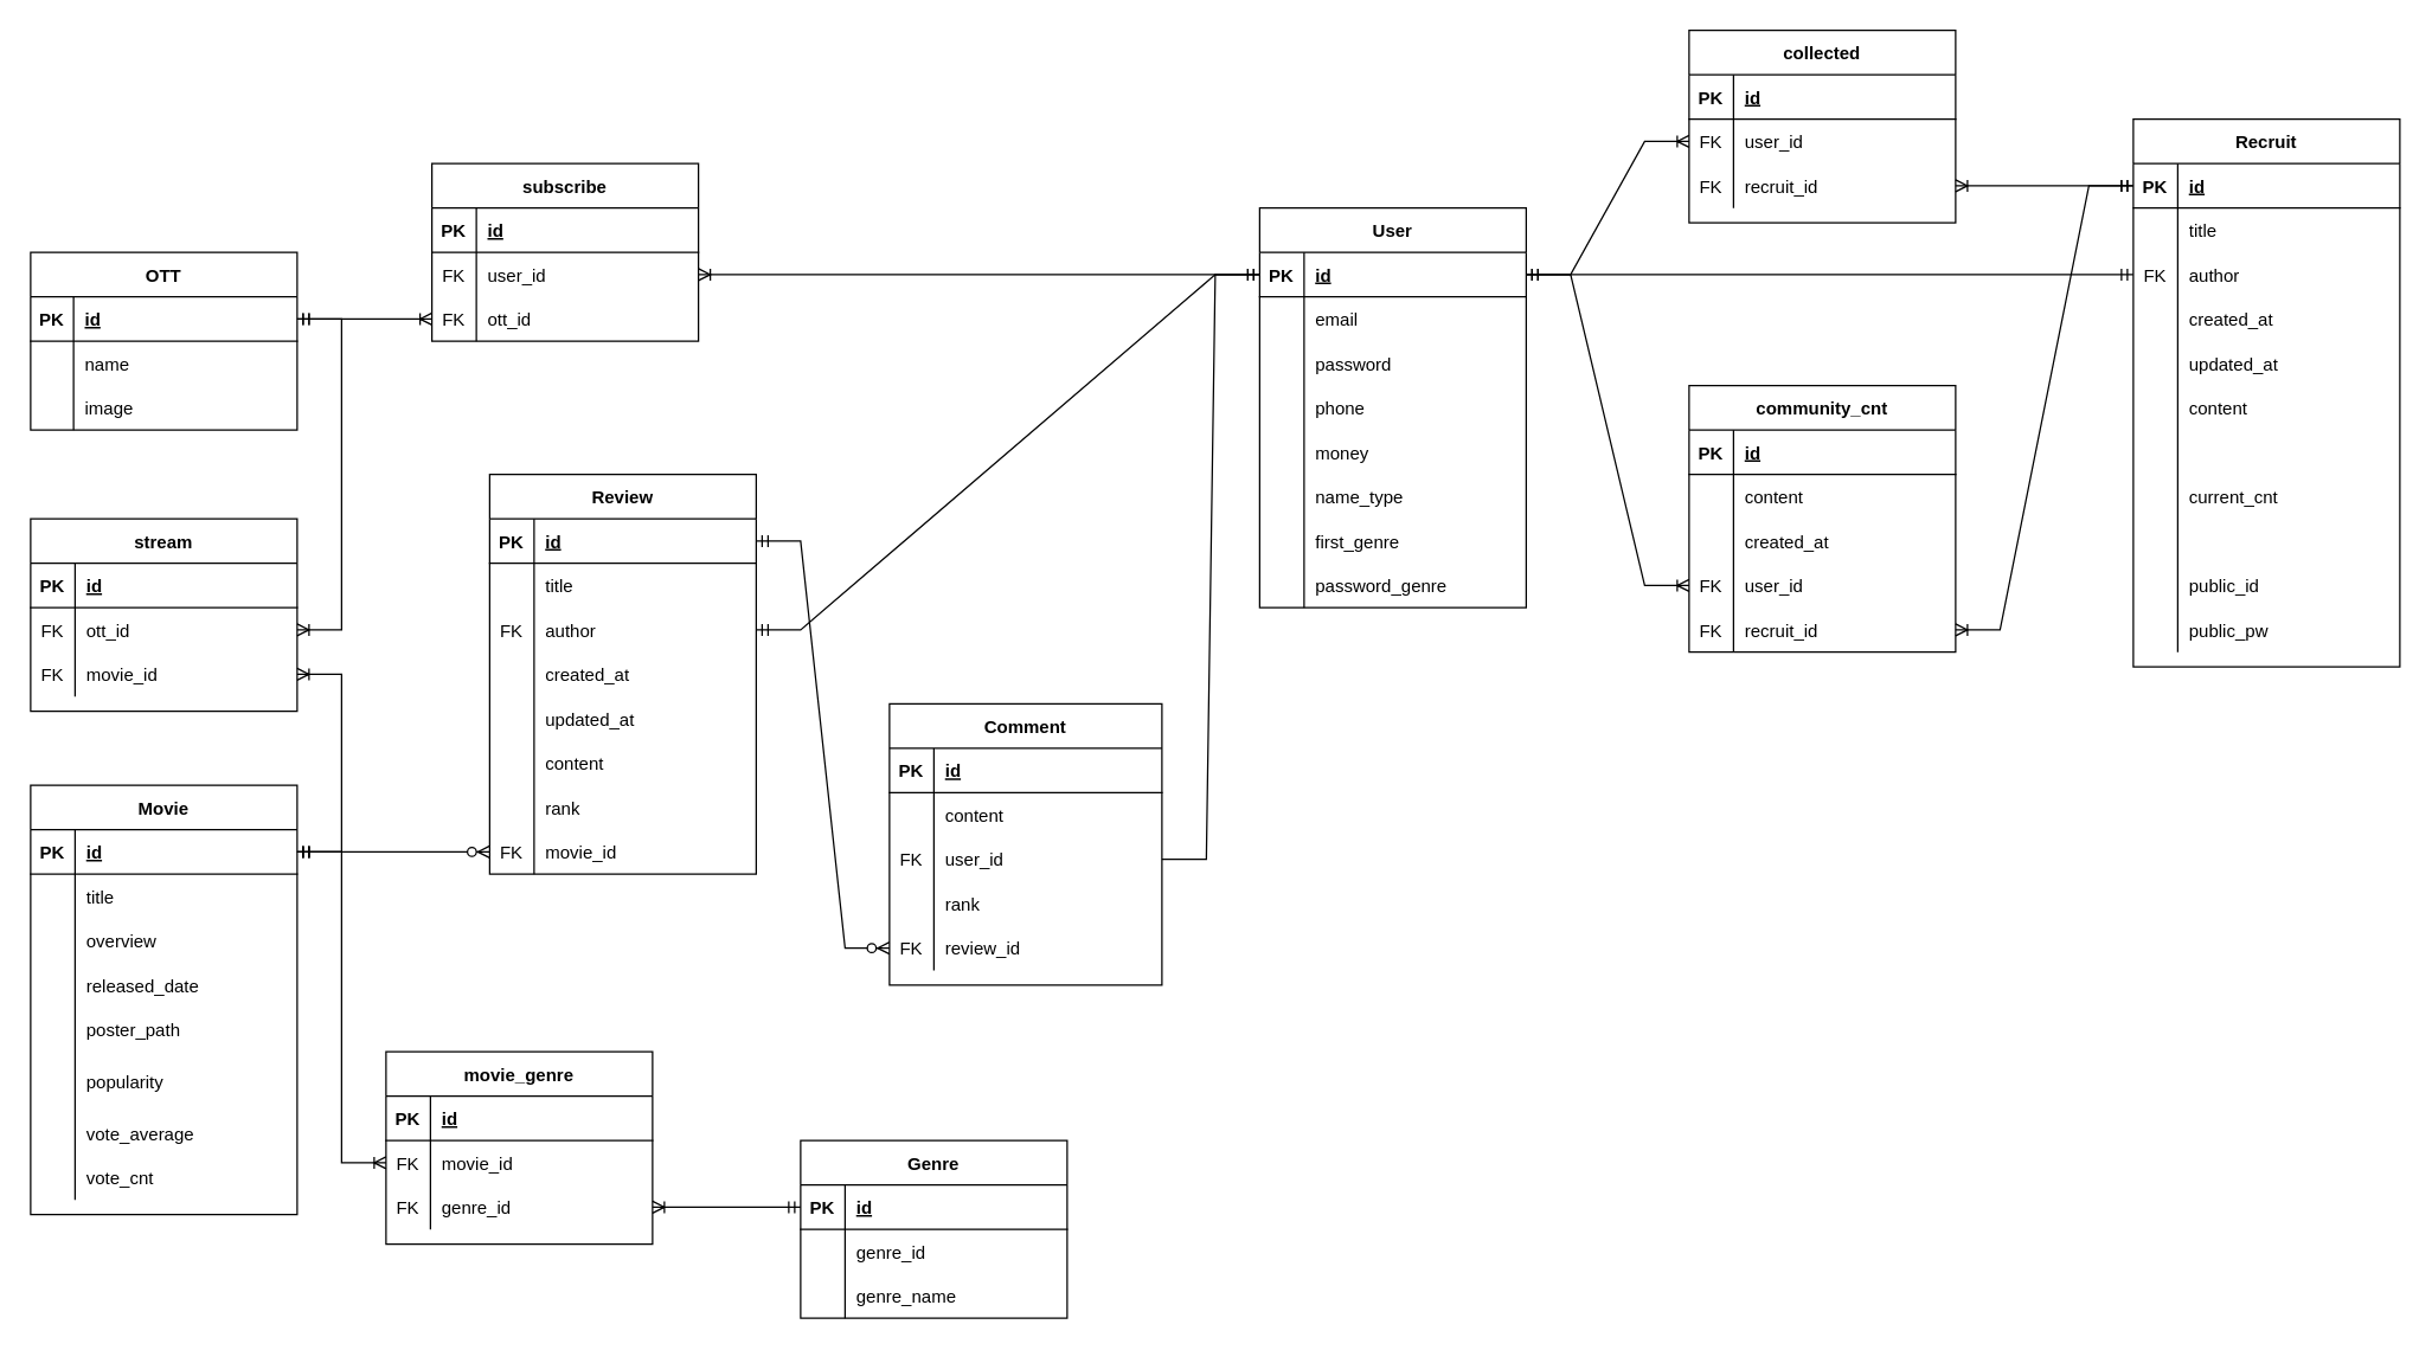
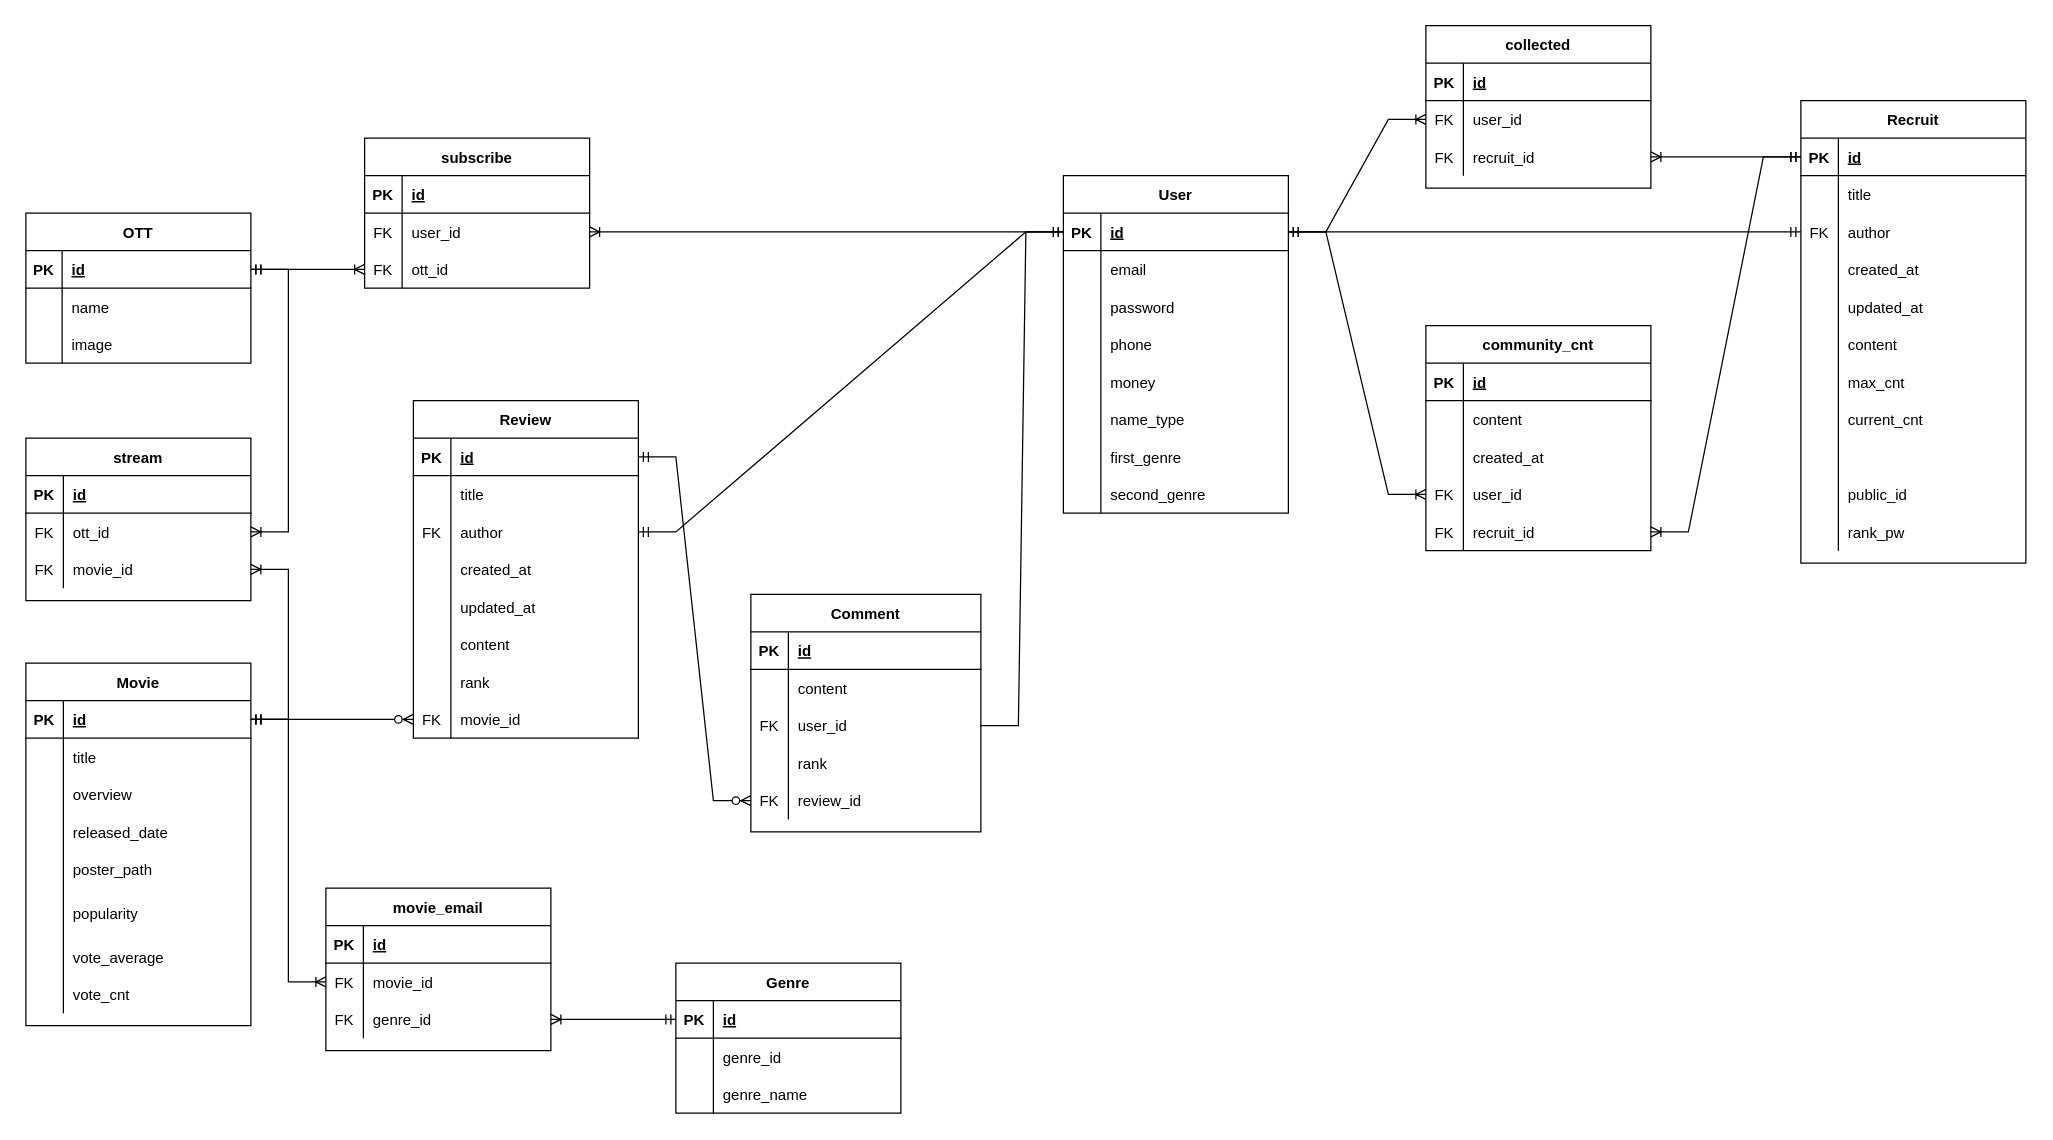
+ <mxCell id="94" value="max_cnt" style="shape=partialRectangle;connectable=0;fillColor=none;top=0;left=0;bottom=0;right=0;align=left;spacingLeft=6;overflow=hidden;" parent="92" vertex="1"><mxGeometry x="30" width="150" height="30" as="geometry"><mxRectangle width="150" height="30" as="alternateBounds" /></mxGeometry></mxCell>
- <mxCell id="26" value="password_genre" style="shape=partialRectangle;connectable=0;fillColor=none;top=0;left=0;bottom=0;right=0;align=left;spacingLeft=6;overflow=hidden;" parent="24" vertex="1"><mxGeometry x="30" width="150" height="30" as="geometry"><mxRectangle width="150" height="30" as="alternateBounds" /></mxGeometry></mxCell>
+ <mxCell id="26" value="second_genre" style="shape=partialRectangle;connectable=0;fillColor=none;top=0;left=0;bottom=0;right=0;align=left;spacingLeft=6;overflow=hidden;" parent="24" vertex="1"><mxGeometry x="30" width="150" height="30" as="geometry"><mxRectangle width="150" height="30" as="alternateBounds" /></mxGeometry></mxCell>
- <mxCell id="105" value="public_pw" style="shape=partialRectangle;connectable=0;fillColor=none;top=0;left=0;bottom=0;right=0;align=left;spacingLeft=6;overflow=hidden;" parent="103" vertex="1"><mxGeometry x="30" width="150" height="30" as="geometry"><mxRectangle width="150" height="30" as="alternateBounds" /></mxGeometry></mxCell>
+ <mxCell id="105" value="rank_pw" style="shape=partialRectangle;connectable=0;fillColor=none;top=0;left=0;bottom=0;right=0;align=left;spacingLeft=6;overflow=hidden;" parent="103" vertex="1"><mxGeometry x="30" width="150" height="30" as="geometry"><mxRectangle width="150" height="30" as="alternateBounds" /></mxGeometry></mxCell>
- <mxCell id="168" value="movie_genre" style="shape=table;startSize=30;container=1;collapsible=1;childLayout=tableLayout;fixedRows=1;rowLines=0;fontStyle=1;align=center;resizeLast=1;" parent="1" vertex="1"><mxGeometry x="260" y="710" width="180" height="130" as="geometry" /></mxCell>
+ <mxCell id="168" value="movie_email" style="shape=table;startSize=30;container=1;collapsible=1;childLayout=tableLayout;fixedRows=1;rowLines=0;fontStyle=1;align=center;resizeLast=1;" parent="1" vertex="1"><mxGeometry x="260" y="710" width="180" height="130" as="geometry" /></mxCell>
